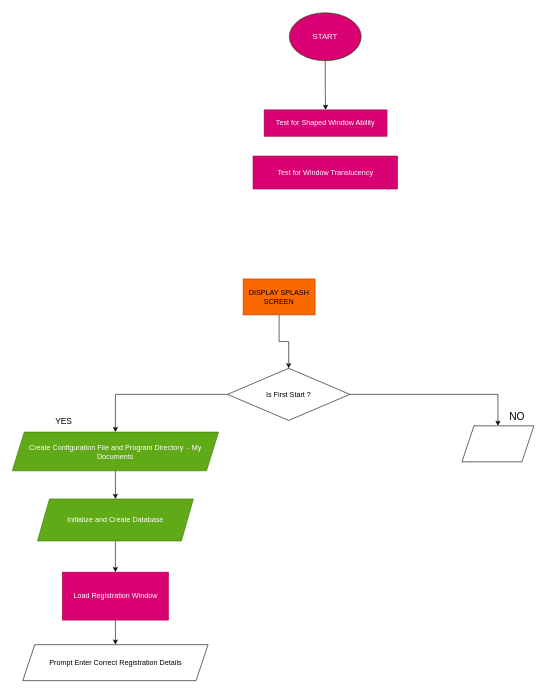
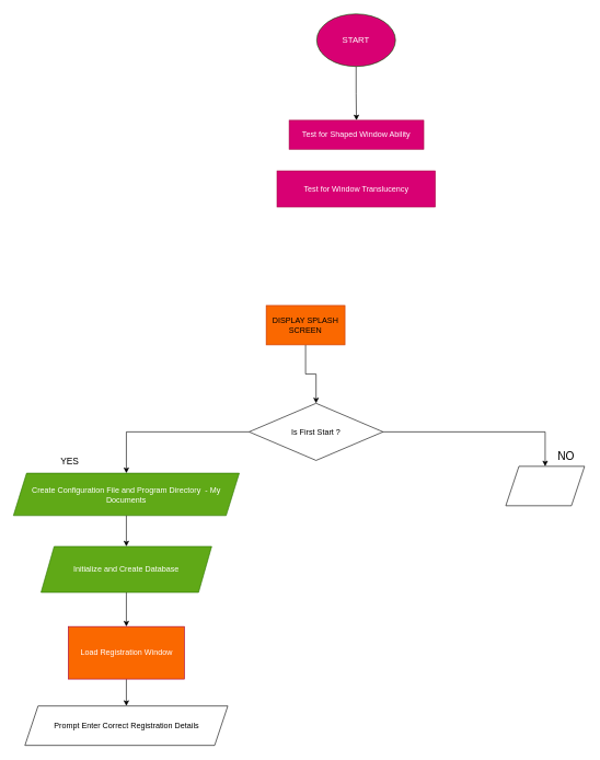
- <mxCell id="17" value="Load Registration Window" style="rounded=0;whiteSpace=wrap;html=1;fillColor=#d80073;fontColor=#ffffff;strokeColor=#A50040;" vertex="1" parent="1"><mxGeometry x="103.5" y="953" width="177" height="80" as="geometry" /></mxCell>
+ <mxCell id="17" value="Load Registration Window" style="rounded=0;whiteSpace=wrap;html=1;fillColor=#fa6800;fontColor=#ffffff;strokeColor=#A50040;" vertex="1" parent="1"><mxGeometry x="103.5" y="953" width="177" height="80" as="geometry" /></mxCell>
